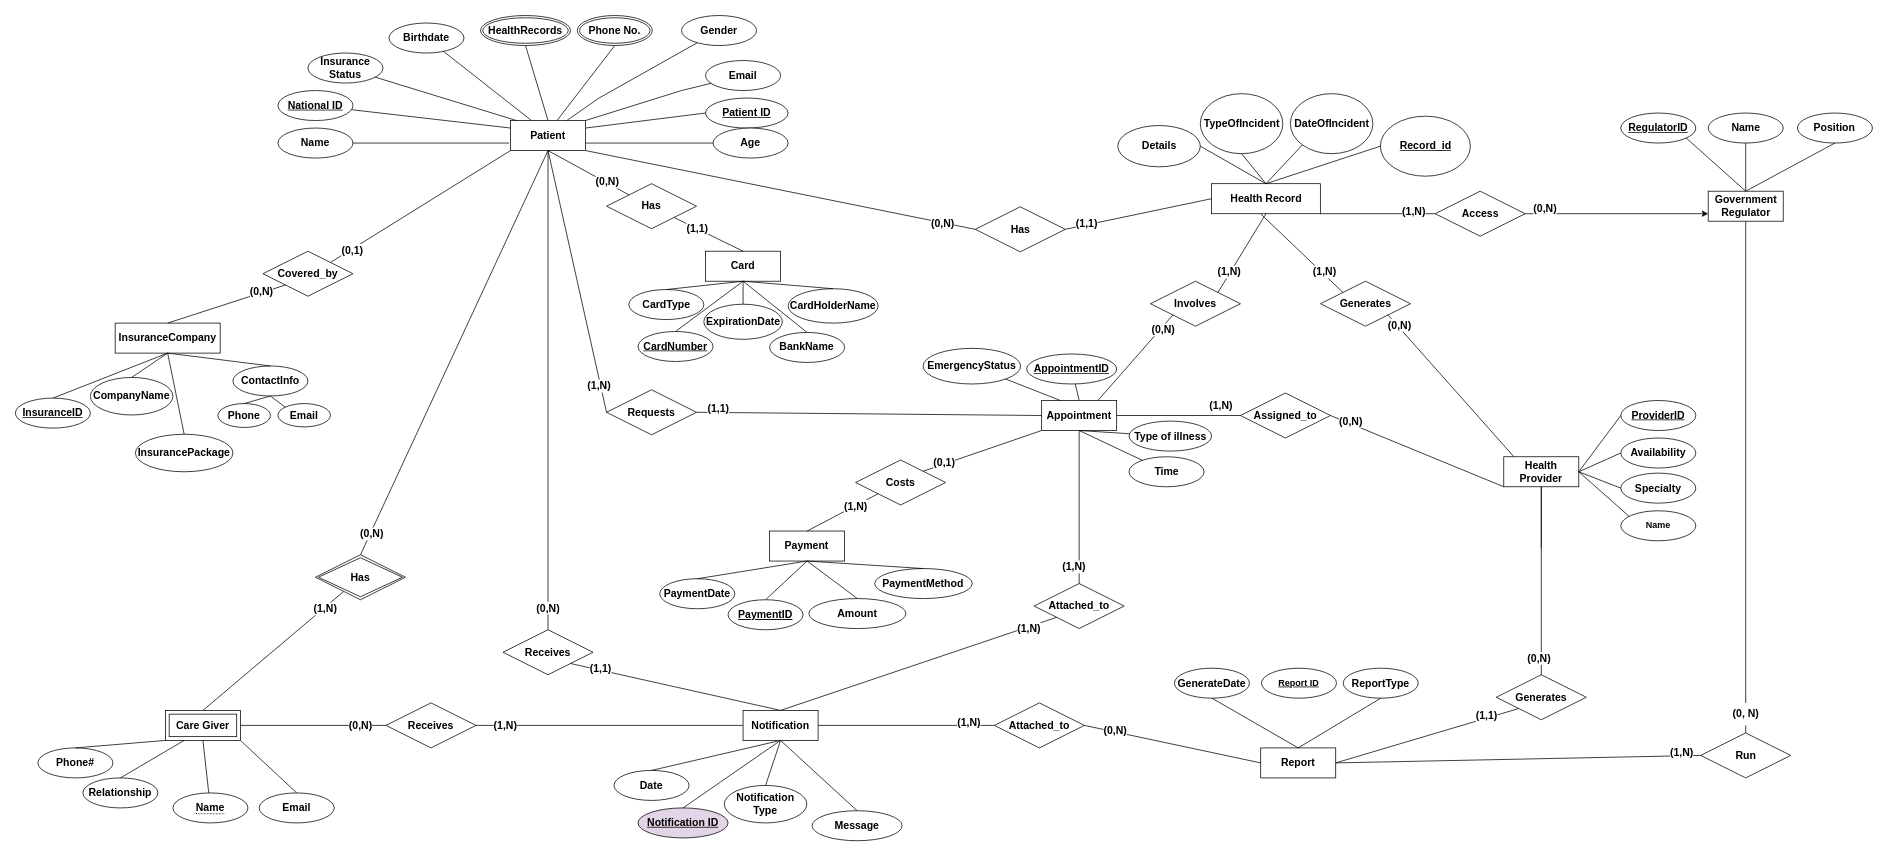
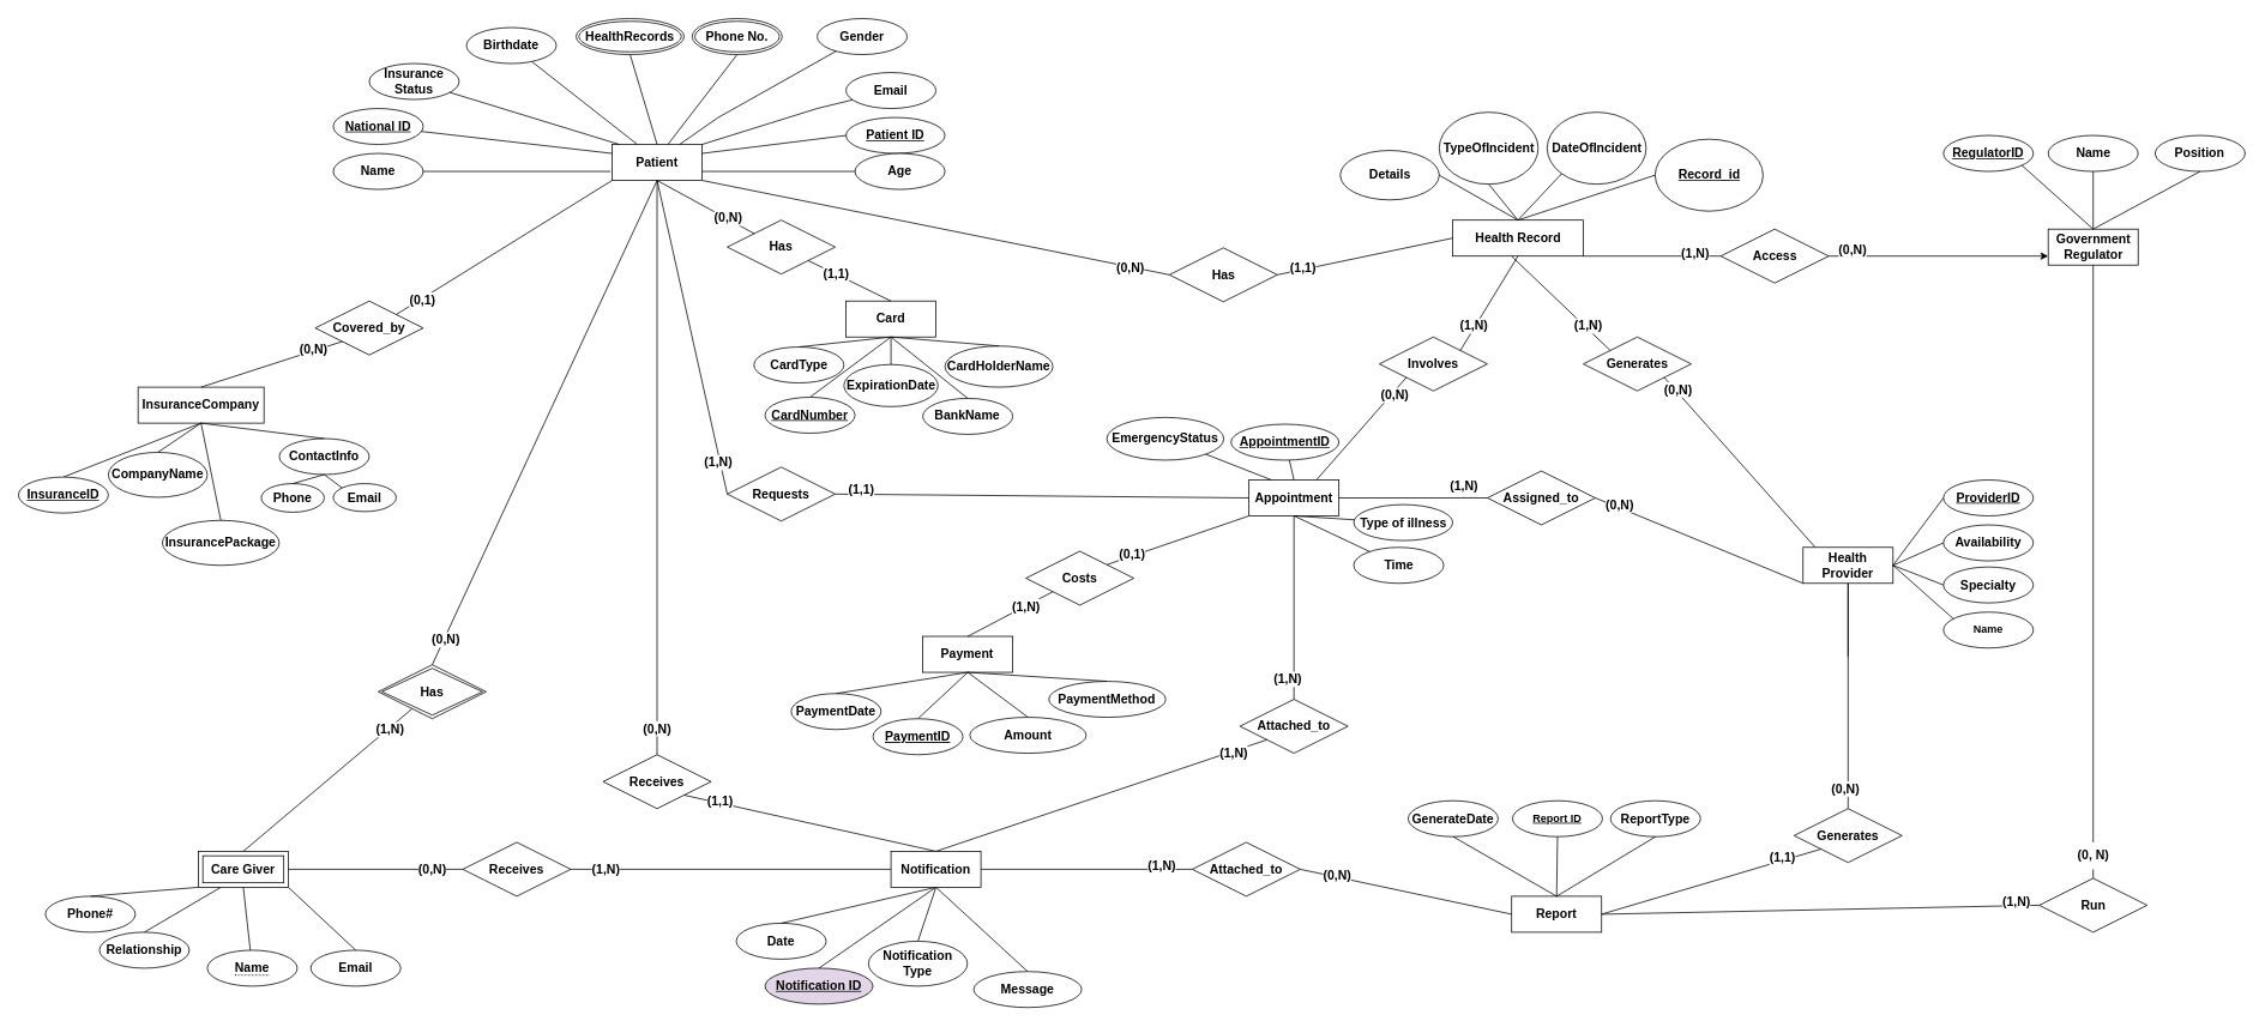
+ <mxCell id="72" value="" style="endArrow=none;html=1;rounded=0;entryX=0.5;entryY=0;entryDx=0;entryDy=0;fontStyle=1;fontSize=14;exitX=0.5;exitY=1;exitDx=0;exitDy=0;" parent="1" source="144" target="20" edge="1"><mxGeometry relative="1" as="geometry"><mxPoint x="1730" y="810" as="sourcePoint" /><mxPoint x="1331.63" y="857.27" as="targetPoint" /></mxGeometry></mxCell>
